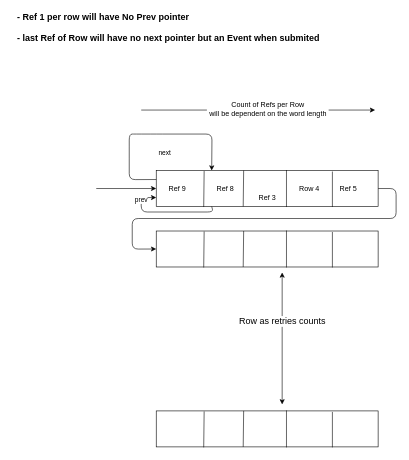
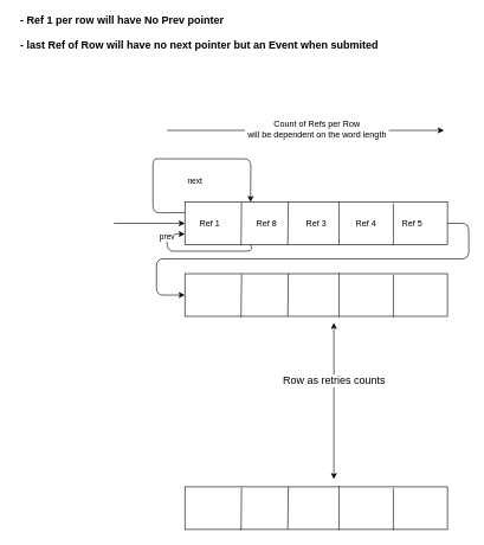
- <mxCell id="25" value="Ref 9" style="text;html=1;resizable=0;autosize=1;align=center;verticalAlign=middle;points=[];fillColor=none;strokeColor=none;rounded=0;" vertex="1" parent="1"><mxGeometry x="275" y="303.84" width="40" height="20" as="geometry" /></mxCell>
+ <mxCell id="25" value="Ref 1" style="text;html=1;resizable=0;autosize=1;align=center;verticalAlign=middle;points=[];fillColor=none;strokeColor=none;rounded=0;" vertex="1" parent="1"><mxGeometry x="275" y="303.84" width="40" height="20" as="geometry" /></mxCell>
- <mxCell id="28" value="Row 4" style="text;html=1;resizable=0;autosize=1;align=center;verticalAlign=middle;points=[];fillColor=none;strokeColor=none;rounded=0;" vertex="1" parent="1"><mxGeometry x="495" y="303.84" width="40" height="20" as="geometry" /></mxCell>
+ <mxCell id="28" value="Ref 4" style="text;html=1;resizable=0;autosize=1;align=center;verticalAlign=middle;points=[];fillColor=none;strokeColor=none;rounded=0;" vertex="1" parent="1"><mxGeometry x="495" y="303.84" width="40" height="20" as="geometry" /></mxCell>
- <mxCell id="27" value="Ref 3" style="text;html=1;resizable=0;autosize=1;align=center;verticalAlign=middle;points=[];fillColor=none;strokeColor=none;rounded=0;" vertex="1" parent="1"><mxGeometry x="425" y="318.84" width="40" height="20" as="geometry" /></mxCell>
+ <mxCell id="27" value="Ref 3" style="text;html=1;resizable=0;autosize=1;align=center;verticalAlign=middle;points=[];fillColor=none;strokeColor=none;rounded=0;" vertex="1" parent="1"><mxGeometry x="425" y="303.84" width="40" height="20" as="geometry" /></mxCell>
